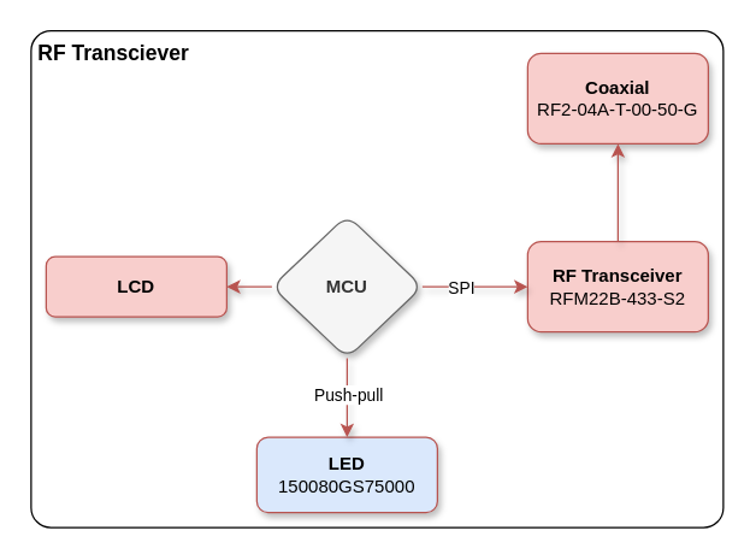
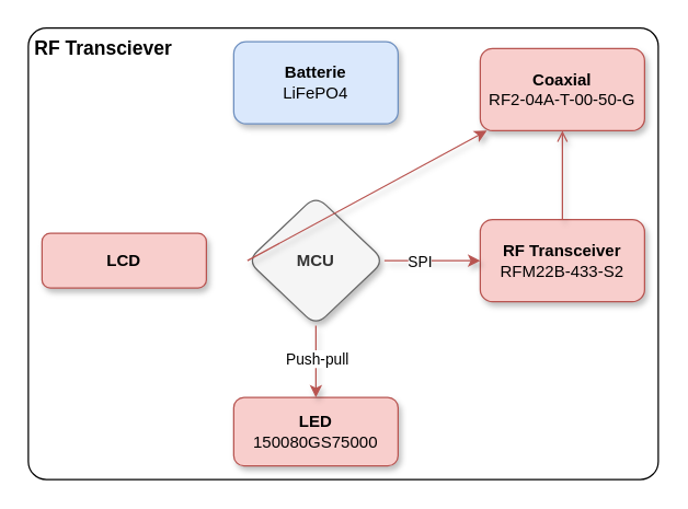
+ <mxCell id="12" value="&lt;b&gt;Batterie&lt;/b&gt;&lt;div&gt;LiFePO4&lt;/div&gt;" style="rounded=1;whiteSpace=wrap;html=1;fillColor=#dae8fc;strokeColor=#6c8ebf;shadow=1;" vertex="1" parent="1"><mxGeometry x="170" y="30" width="120" height="60" as="geometry" /></mxCell>
- <mxCell id="8" value="" style="endArrow=classic;html=1;rounded=0;entryX=0.5;entryY=1;entryDx=0;entryDy=0;exitX=0.5;exitY=0;exitDx=0;exitDy=0;fillColor=#f8cecc;strokeColor=#b85450;shadow=1;" edge="1" parent="1" source="4" target="5"><mxGeometry width="50" height="50" relative="1" as="geometry"><mxPoint x="220" y="240" as="sourcePoint" /><mxPoint x="270" y="190" as="targetPoint" /></mxGeometry></mxCell>
+ <mxCell id="8" value="" style="endArrow=open;html=1;rounded=0;entryX=0.5;entryY=1;entryDx=0;entryDy=0;exitX=0.5;exitY=0;exitDx=0;exitDy=0;fillColor=#f8cecc;strokeColor=#b85450;shadow=1;" edge="1" parent="1" source="4" target="5"><mxGeometry width="50" height="50" relative="1" as="geometry"><mxPoint x="220" y="240" as="sourcePoint" /><mxPoint x="270" y="190" as="targetPoint" /></mxGeometry></mxCell>
- <mxCell id="11" value="" style="endArrow=classic;html=1;rounded=0;entryX=1;entryY=0.5;entryDx=0;entryDy=0;exitX=0;exitY=0.5;exitDx=0;exitDy=0;fillColor=#f8cecc;strokeColor=#b85450;shadow=1;" edge="1" parent="1" source="3" target="9"><mxGeometry width="50" height="50" relative="1" as="geometry"><mxPoint x="220" y="240" as="sourcePoint" /><mxPoint x="270" y="190" as="targetPoint" /></mxGeometry></mxCell>
+ <mxCell id="11" value="" style="endArrow=classic;html=1;rounded=0;exitX=0;exitY=0.5;exitDx=0;exitDy=0;fillColor=#f8cecc;strokeColor=#b85450;shadow=1;" edge="1" parent="1" source="3" target="5"><mxGeometry width="50" height="50" relative="1" as="geometry"><mxPoint x="220" y="240" as="sourcePoint" /><mxPoint x="270" y="190" as="targetPoint" /></mxGeometry></mxCell>
- <mxCell id="13" value="&lt;b&gt;LED&lt;/b&gt;&lt;div&gt;150080GS75000&lt;br&gt;&lt;/div&gt;" style="rounded=1;whiteSpace=wrap;html=1;fillColor=#dae8fc;strokeColor=#b85450;shadow=1;" vertex="1" parent="1"><mxGeometry x="170" y="290" width="120" height="50" as="geometry" /></mxCell>
+ <mxCell id="13" value="&lt;b&gt;LED&lt;/b&gt;&lt;div&gt;150080GS75000&lt;br&gt;&lt;/div&gt;" style="rounded=1;whiteSpace=wrap;html=1;fillColor=#f8cecc;strokeColor=#b85450;shadow=1;" vertex="1" parent="1"><mxGeometry x="170" y="290" width="120" height="50" as="geometry" /></mxCell>
